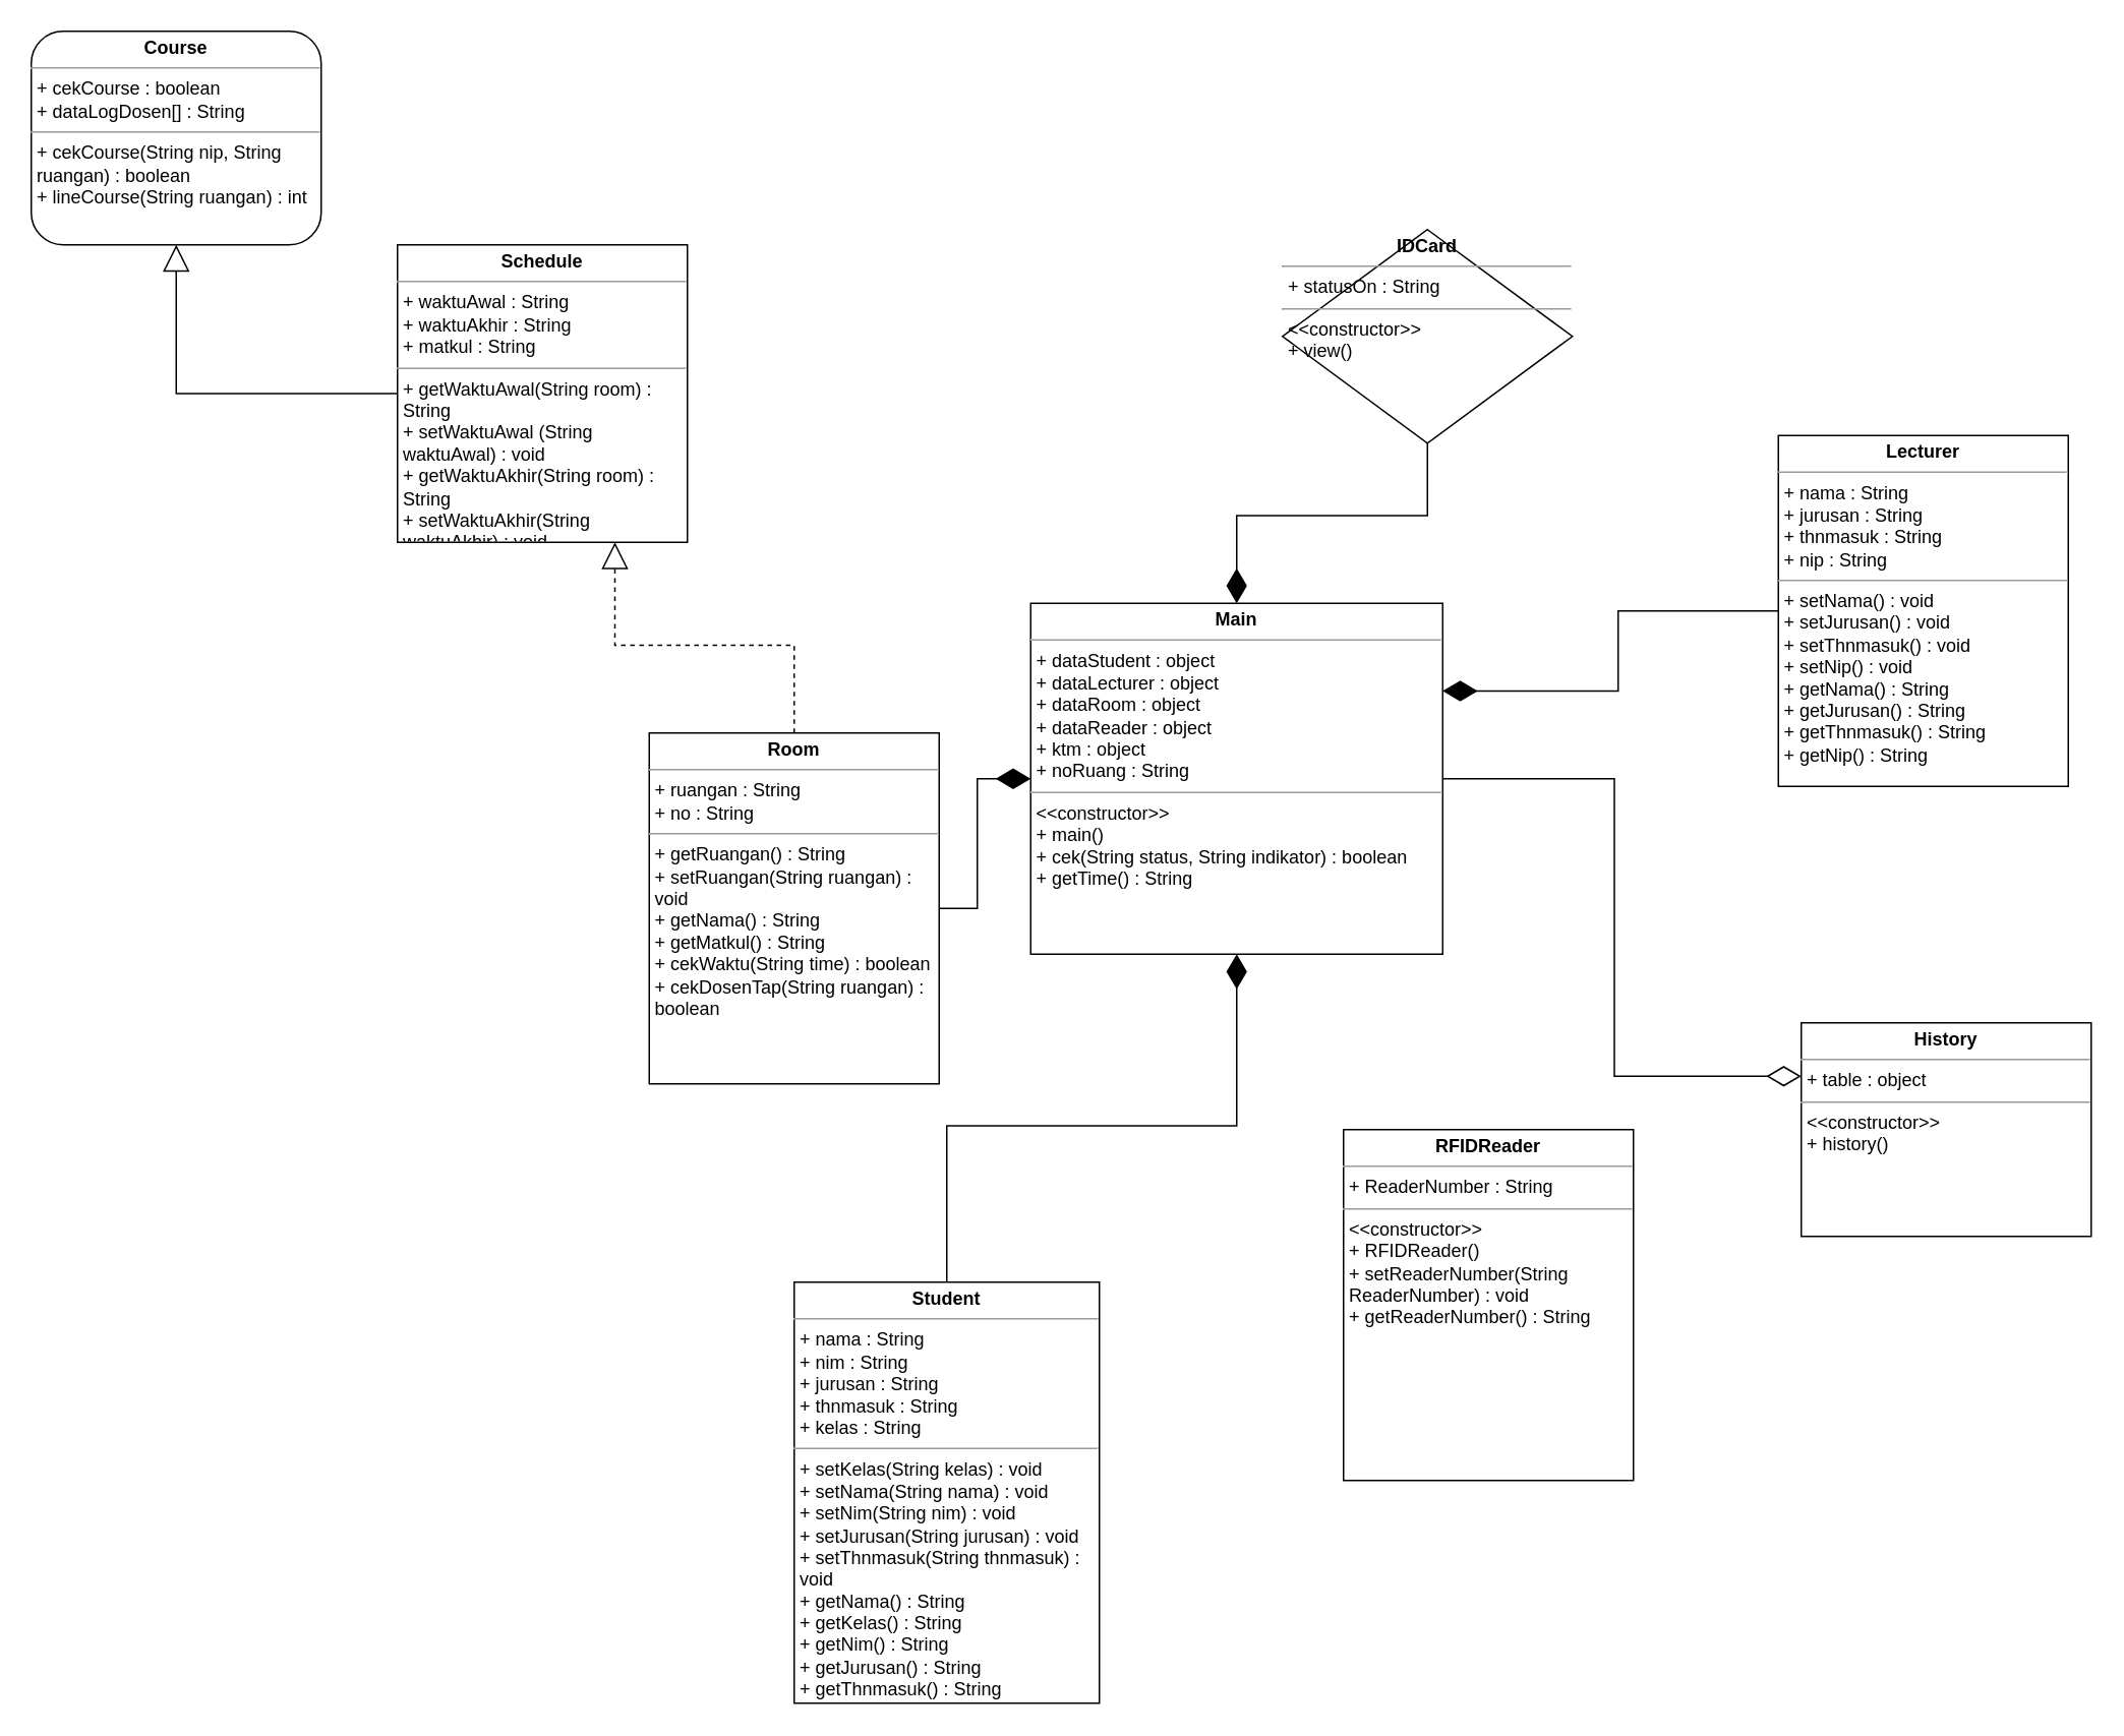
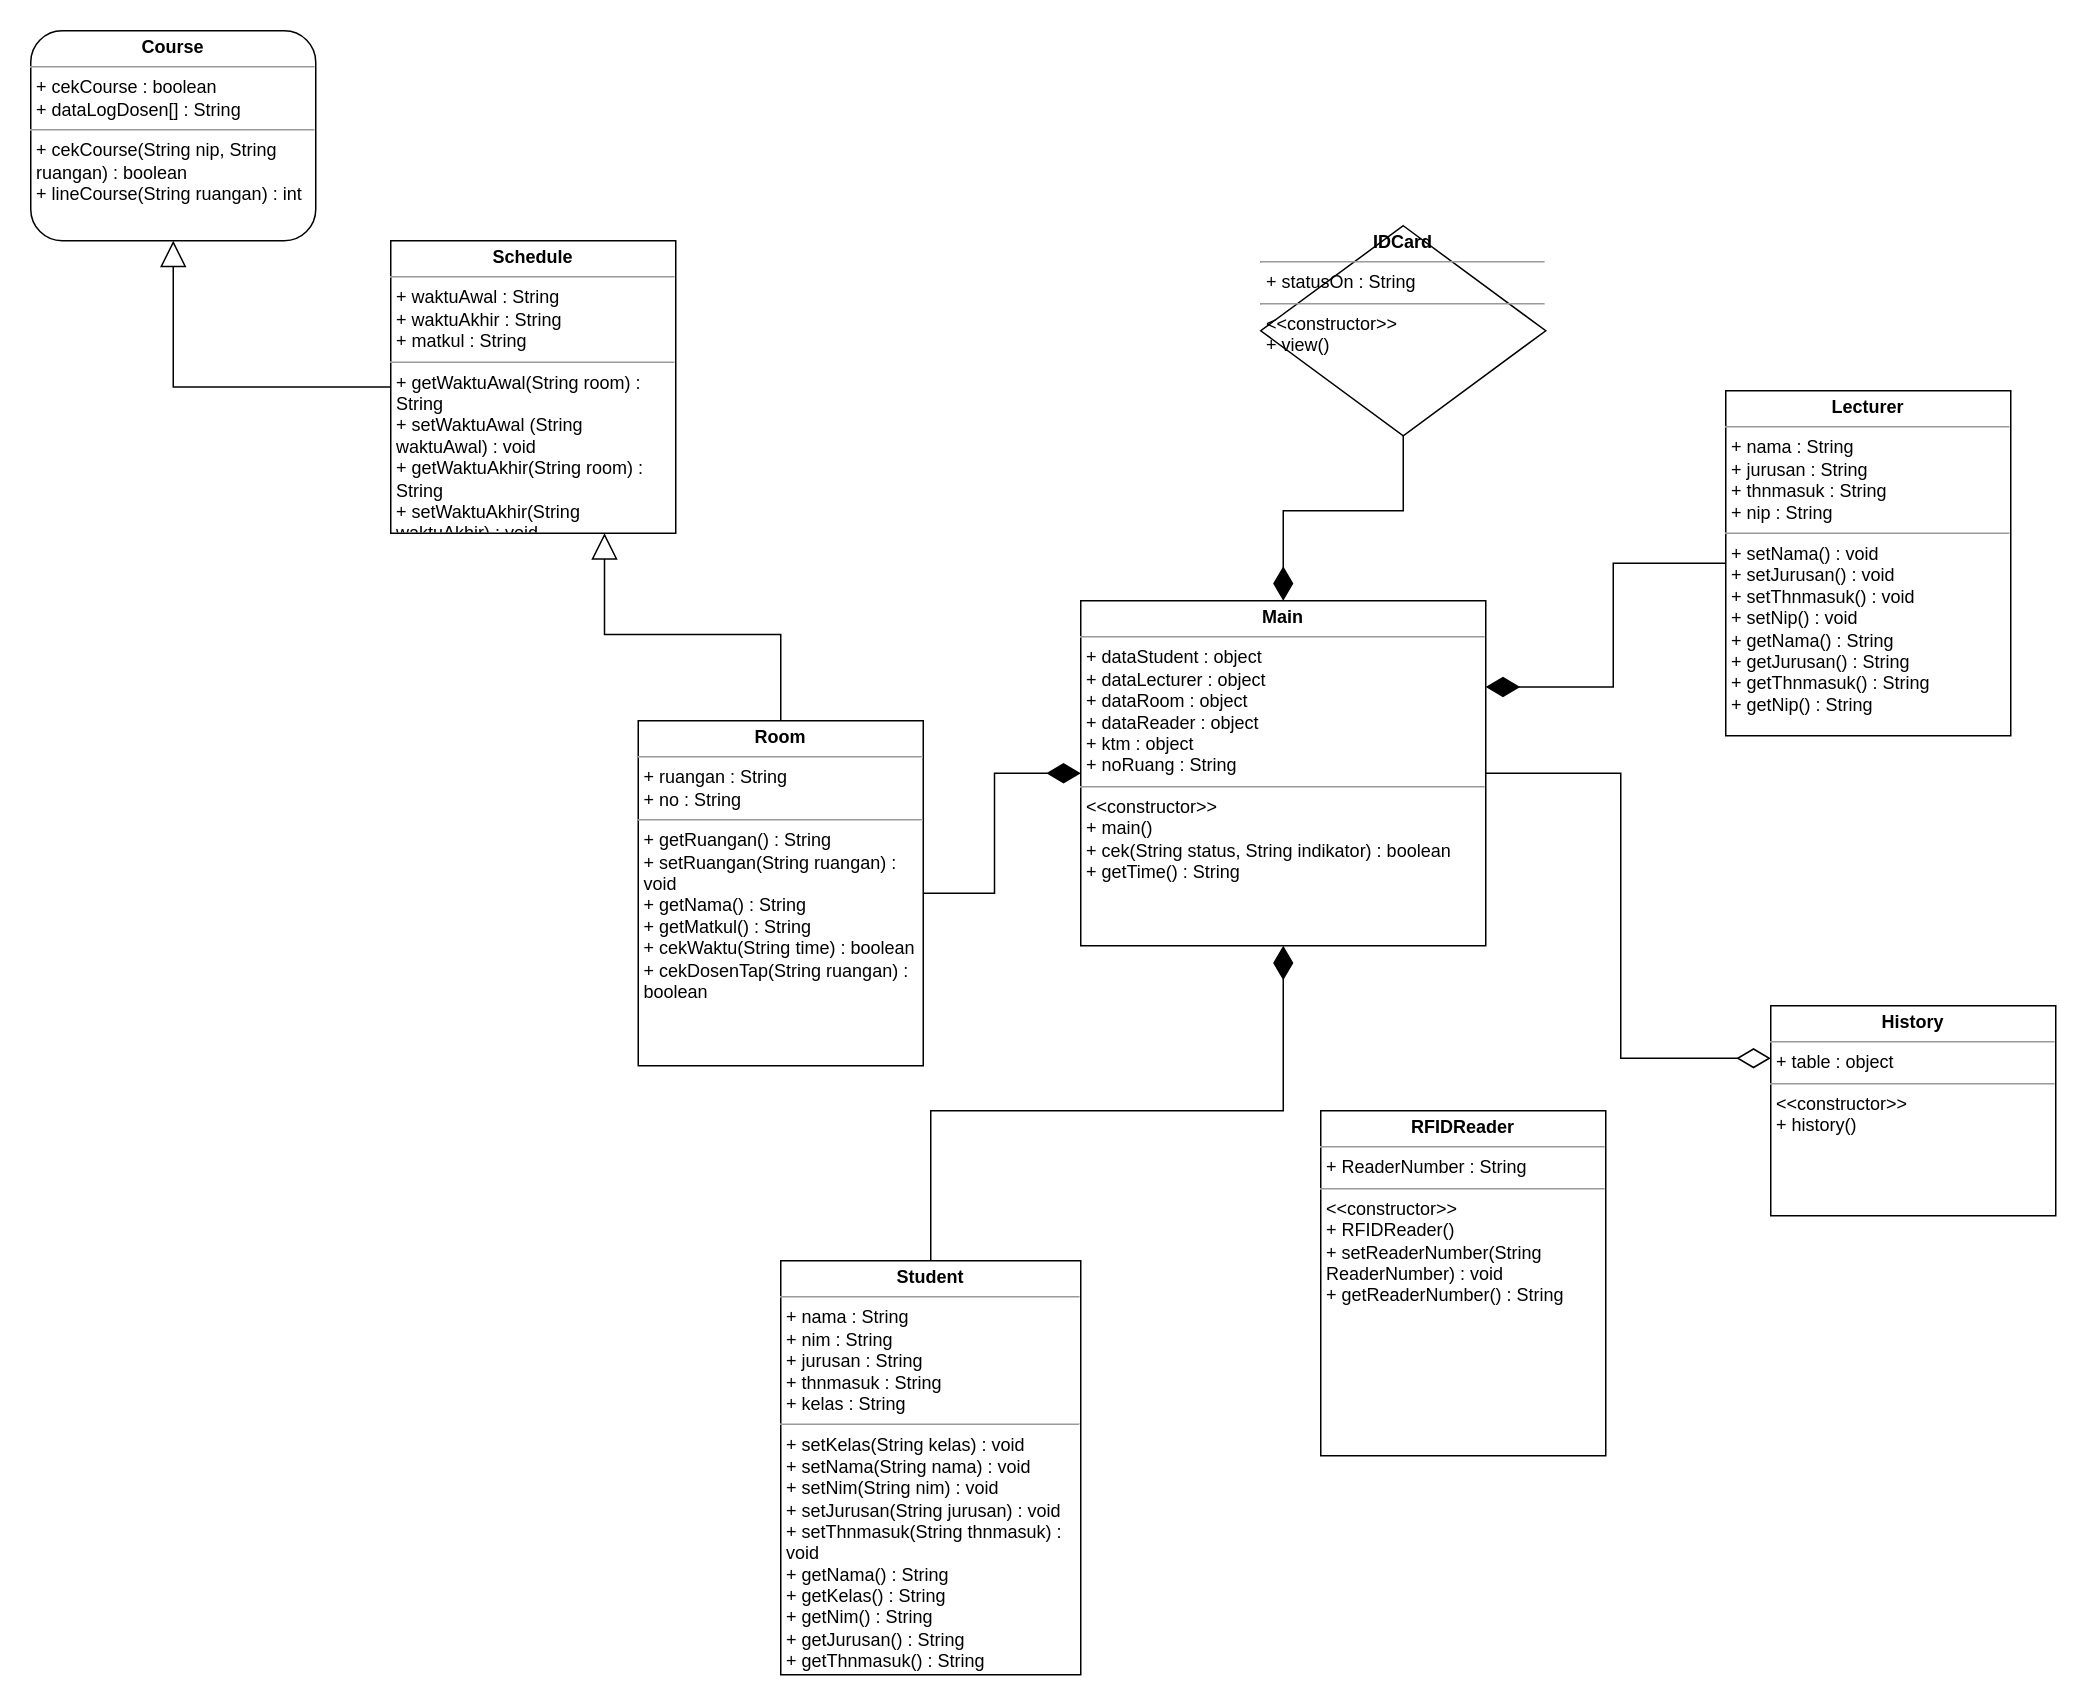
- <mxCell id="5" value="&lt;p style=&quot;margin: 0px ; margin-top: 4px ; text-align: center&quot;&gt;&lt;b&gt;Lecturer&lt;/b&gt;&lt;/p&gt;&lt;hr size=&quot;1&quot;&gt;&lt;p style=&quot;margin: 0px ; margin-left: 4px&quot;&gt;+ nama : String&lt;/p&gt;&lt;p style=&quot;margin: 0px ; margin-left: 4px&quot;&gt;+ jurusan : String&lt;/p&gt;&lt;p style=&quot;margin: 0px ; margin-left: 4px&quot;&gt;+ thnmasuk : String&lt;/p&gt;&lt;p style=&quot;margin: 0px ; margin-left: 4px&quot;&gt;+ nip : String&lt;/p&gt;&lt;hr size=&quot;1&quot;&gt;&lt;p style=&quot;margin: 0px ; margin-left: 4px&quot;&gt;+ setNama() : void&lt;/p&gt;&lt;p style=&quot;margin: 0px ; margin-left: 4px&quot;&gt;+ setJurusan() : void&lt;/p&gt;&lt;p style=&quot;margin: 0px ; margin-left: 4px&quot;&gt;+ setThnmasuk() : void&lt;/p&gt;&lt;p style=&quot;margin: 0px ; margin-left: 4px&quot;&gt;+ setNip() : void&lt;/p&gt;&lt;p style=&quot;margin: 0px ; margin-left: 4px&quot;&gt;+ getNama() : String&lt;/p&gt;&lt;p style=&quot;margin: 0px ; margin-left: 4px&quot;&gt;+ getJurusan() : String&lt;/p&gt;&lt;p style=&quot;margin: 0px ; margin-left: 4px&quot;&gt;+ getThnmasuk() : String&lt;/p&gt;&lt;p style=&quot;margin: 0px ; margin-left: 4px&quot;&gt;+ getNip() : String&lt;/p&gt;" style="verticalAlign=top;align=left;overflow=fill;fontSize=12;fontFamily=Helvetica;html=1;rounded=0;shadow=0;comic=0;labelBackgroundColor=none;strokeColor=#000000;strokeWidth=1;fillColor=#ffffff;" parent="1" vertex="1"><mxGeometry x="1165" y="285" width="190" height="230" as="geometry" /></mxCell>
+ <mxCell id="5" value="&lt;p style=&quot;margin: 0px ; margin-top: 4px ; text-align: center&quot;&gt;&lt;b&gt;Lecturer&lt;/b&gt;&lt;/p&gt;&lt;hr size=&quot;1&quot;&gt;&lt;p style=&quot;margin: 0px ; margin-left: 4px&quot;&gt;+ nama : String&lt;/p&gt;&lt;p style=&quot;margin: 0px ; margin-left: 4px&quot;&gt;+ jurusan : String&lt;/p&gt;&lt;p style=&quot;margin: 0px ; margin-left: 4px&quot;&gt;+ thnmasuk : String&lt;/p&gt;&lt;p style=&quot;margin: 0px ; margin-left: 4px&quot;&gt;+ nip : String&lt;/p&gt;&lt;hr size=&quot;1&quot;&gt;&lt;p style=&quot;margin: 0px ; margin-left: 4px&quot;&gt;+ setNama() : void&lt;/p&gt;&lt;p style=&quot;margin: 0px ; margin-left: 4px&quot;&gt;+ setJurusan() : void&lt;/p&gt;&lt;p style=&quot;margin: 0px ; margin-left: 4px&quot;&gt;+ setThnmasuk() : void&lt;/p&gt;&lt;p style=&quot;margin: 0px ; margin-left: 4px&quot;&gt;+ setNip() : void&lt;/p&gt;&lt;p style=&quot;margin: 0px ; margin-left: 4px&quot;&gt;+ getNama() : String&lt;/p&gt;&lt;p style=&quot;margin: 0px ; margin-left: 4px&quot;&gt;+ getJurusan() : String&lt;/p&gt;&lt;p style=&quot;margin: 0px ; margin-left: 4px&quot;&gt;+ getThnmasuk() : String&lt;/p&gt;&lt;p style=&quot;margin: 0px ; margin-left: 4px&quot;&gt;+ getNip() : String&lt;/p&gt;" style="verticalAlign=top;align=left;overflow=fill;fontSize=12;fontFamily=Helvetica;html=1;rounded=0;shadow=0;comic=0;labelBackgroundColor=none;strokeColor=#000000;strokeWidth=1;fillColor=#ffffff;" parent="1" vertex="1"><mxGeometry x="1150" y="260" width="190" height="230" as="geometry" /></mxCell>
- <mxCell id="11" style="edgeStyle=orthogonalEdgeStyle;rounded=0;orthogonalLoop=1;jettySize=auto;html=1;entryX=0.75;entryY=1;entryDx=0;entryDy=0;endArrow=block;endFill=0;endSize=15;dashed=1;" edge="1" parent="1" source="13" target="15"><mxGeometry relative="1" as="geometry" /></mxCell>
+ <mxCell id="11" style="edgeStyle=orthogonalEdgeStyle;rounded=0;orthogonalLoop=1;jettySize=auto;html=1;entryX=0.75;entryY=1;entryDx=0;entryDy=0;endArrow=block;endFill=0;endSize=15;" edge="1" parent="1" source="13" target="15"><mxGeometry relative="1" as="geometry" /></mxCell>
- <mxCell id="9" value="&lt;p style=&quot;margin: 0px ; margin-top: 4px ; text-align: center&quot;&gt;&lt;b&gt;Main&lt;/b&gt;&lt;/p&gt;&lt;hr size=&quot;1&quot;&gt;&lt;p style=&quot;margin: 0px ; margin-left: 4px&quot;&gt;+ dataStudent : object&lt;br&gt;&lt;/p&gt;&lt;p style=&quot;margin: 0px ; margin-left: 4px&quot;&gt;+ dataLecturer : object&lt;/p&gt;&lt;p style=&quot;margin: 0px ; margin-left: 4px&quot;&gt;+ dataRoom : object&lt;/p&gt;&lt;p style=&quot;margin: 0px ; margin-left: 4px&quot;&gt;+ dataReader : object&lt;/p&gt;&lt;p style=&quot;margin: 0px ; margin-left: 4px&quot;&gt;+ ktm : object&lt;/p&gt;&lt;p style=&quot;margin: 0px ; margin-left: 4px&quot;&gt;+ noRuang : String&lt;/p&gt;&lt;hr size=&quot;1&quot;&gt;&lt;p style=&quot;margin: 0px ; margin-left: 4px&quot;&gt;&amp;lt;&amp;lt;constructor&amp;gt;&amp;gt;&lt;br&gt;+ main()&amp;nbsp;&lt;br&gt;&lt;/p&gt;&lt;p style=&quot;margin: 0px ; margin-left: 4px&quot;&gt;+ cek(String status, String indikator) : boolean&lt;/p&gt;&lt;p style=&quot;margin: 0px ; margin-left: 4px&quot;&gt;+ getTime() : String&lt;/p&gt;" style="verticalAlign=top;align=left;overflow=fill;fontSize=12;fontFamily=Helvetica;html=1;rounded=0;shadow=0;comic=0;labelBackgroundColor=none;strokeColor=#000000;strokeWidth=1;fillColor=#ffffff;whiteSpace=wrap;" vertex="1" parent="1"><mxGeometry x="675" y="395" width="270" height="230" as="geometry" /></mxCell>
+ <mxCell id="9" value="&lt;p style=&quot;margin: 0px ; margin-top: 4px ; text-align: center&quot;&gt;&lt;b&gt;Main&lt;/b&gt;&lt;/p&gt;&lt;hr size=&quot;1&quot;&gt;&lt;p style=&quot;margin: 0px ; margin-left: 4px&quot;&gt;+ dataStudent : object&lt;br&gt;&lt;/p&gt;&lt;p style=&quot;margin: 0px ; margin-left: 4px&quot;&gt;+ dataLecturer : object&lt;/p&gt;&lt;p style=&quot;margin: 0px ; margin-left: 4px&quot;&gt;+ dataRoom : object&lt;/p&gt;&lt;p style=&quot;margin: 0px ; margin-left: 4px&quot;&gt;+ dataReader : object&lt;/p&gt;&lt;p style=&quot;margin: 0px ; margin-left: 4px&quot;&gt;+ ktm : object&lt;/p&gt;&lt;p style=&quot;margin: 0px ; margin-left: 4px&quot;&gt;+ noRuang : String&lt;/p&gt;&lt;hr size=&quot;1&quot;&gt;&lt;p style=&quot;margin: 0px ; margin-left: 4px&quot;&gt;&amp;lt;&amp;lt;constructor&amp;gt;&amp;gt;&lt;br&gt;+ main()&amp;nbsp;&lt;br&gt;&lt;/p&gt;&lt;p style=&quot;margin: 0px ; margin-left: 4px&quot;&gt;+ cek(String status, String indikator) : boolean&lt;/p&gt;&lt;p style=&quot;margin: 0px ; margin-left: 4px&quot;&gt;+ getTime() : String&lt;/p&gt;" style="verticalAlign=top;align=left;overflow=fill;fontSize=12;fontFamily=Helvetica;html=1;rounded=0;shadow=0;comic=0;labelBackgroundColor=none;strokeColor=#000000;strokeWidth=1;fillColor=#ffffff;whiteSpace=wrap;" vertex="1" parent="1"><mxGeometry x="720" y="400" width="270" height="230" as="geometry" /></mxCell>
